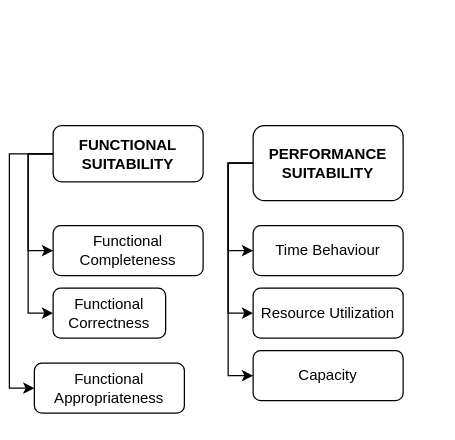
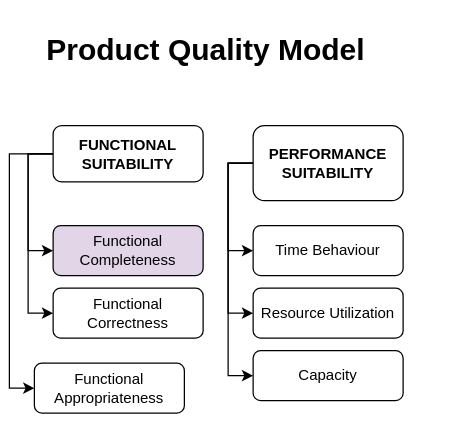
+ <mxCell id="2" value="&lt;h1&gt;Product Quality Model&lt;/h1&gt;" style="text;html=1;strokeColor=none;fillColor=none;spacing=5;spacingTop=-20;whiteSpace=wrap;overflow=hidden;rounded=0;" vertex="1" parent="1"><mxGeometry x="25" y="20" width="310" height="40" as="geometry" /></mxCell>
- <mxCell id="7" value="Functional Completeness" style="rounded=1;whiteSpace=wrap;html=1;" vertex="1" parent="1"><mxGeometry x="35" y="180" width="120" height="40" as="geometry" /></mxCell>
+ <mxCell id="7" value="Functional Completeness" style="rounded=1;whiteSpace=wrap;html=1;fillColor=#e1d5e7;" vertex="1" parent="1"><mxGeometry x="35" y="180" width="120" height="40" as="geometry" /></mxCell>
- <mxCell id="8" value="Functional Correctness" style="rounded=1;whiteSpace=wrap;html=1;" vertex="1" parent="1"><mxGeometry x="35" y="230" width="90" height="40" as="geometry" /></mxCell>
+ <mxCell id="8" value="Functional Correctness" style="rounded=1;whiteSpace=wrap;html=1;" vertex="1" parent="1"><mxGeometry x="35" y="230" width="120" height="40" as="geometry" /></mxCell>
